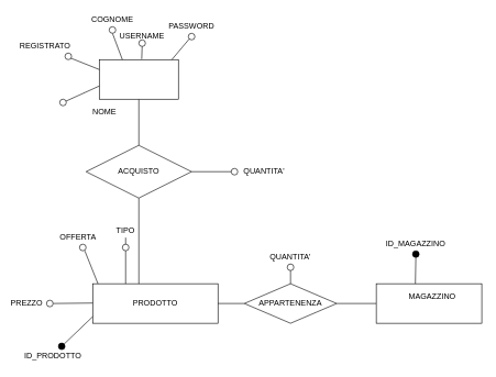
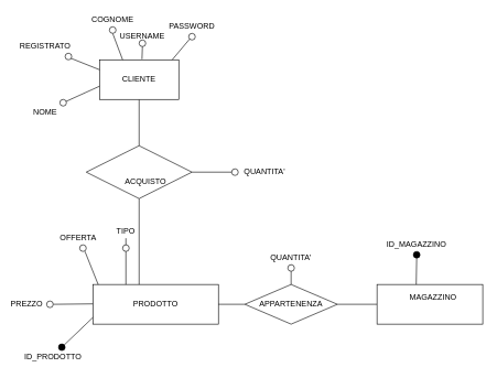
+ <mxCell id="35" value="CLIENTE" style="text;html=1;strokeColor=none;fillColor=none;align=center;verticalAlign=middle;whiteSpace=wrap;rounded=0;" vertex="1" parent="1"><mxGeometry x="190" y="110" width="40" height="20" as="geometry" /></mxCell>
- <mxCell id="45" value="NOME" style="text;html=1;strokeColor=none;fillColor=none;align=center;verticalAlign=middle;whiteSpace=wrap;rounded=0;" vertex="1" parent="1"><mxGeometry x="138" y="160" width="40" height="20" as="geometry" /></mxCell>
+ <mxCell id="45" value="NOME" style="text;html=1;strokeColor=none;fillColor=none;align=center;verticalAlign=middle;whiteSpace=wrap;rounded=0;" vertex="1" parent="1"><mxGeometry x="48" y="160" width="40" height="20" as="geometry" /></mxCell>
- <mxCell id="36" value="ACQUISTO" style="text;html=1;strokeColor=none;fillColor=none;align=center;verticalAlign=middle;whiteSpace=wrap;rounded=0;" vertex="1" parent="1"><mxGeometry x="190" y="250" width="40" height="20" as="geometry" /></mxCell>
+ <mxCell id="36" value="ACQUISTO" style="text;html=1;strokeColor=none;fillColor=none;align=center;verticalAlign=middle;whiteSpace=wrap;rounded=0;" vertex="1" parent="1"><mxGeometry x="200" y="265" width="40" height="20" as="geometry" /></mxCell>
